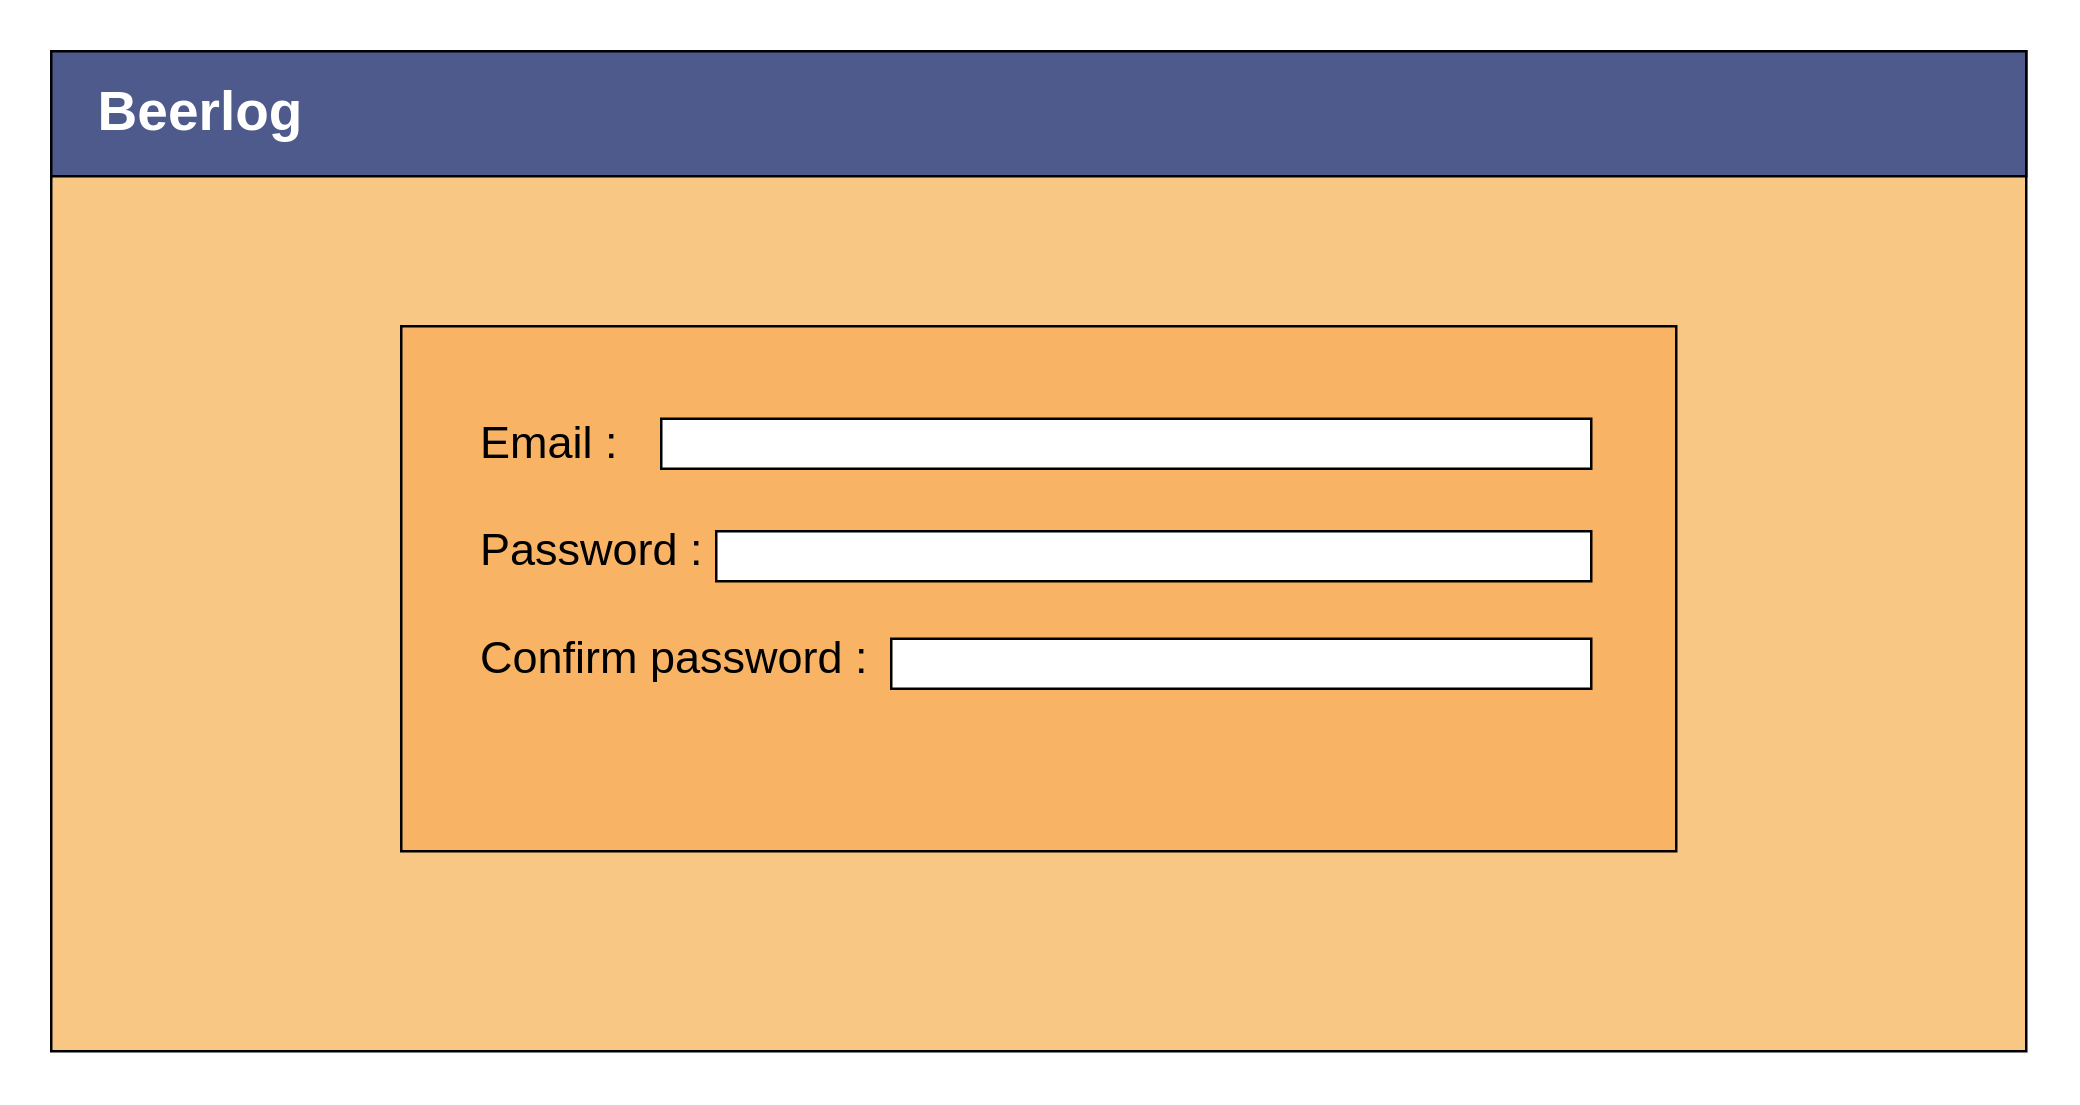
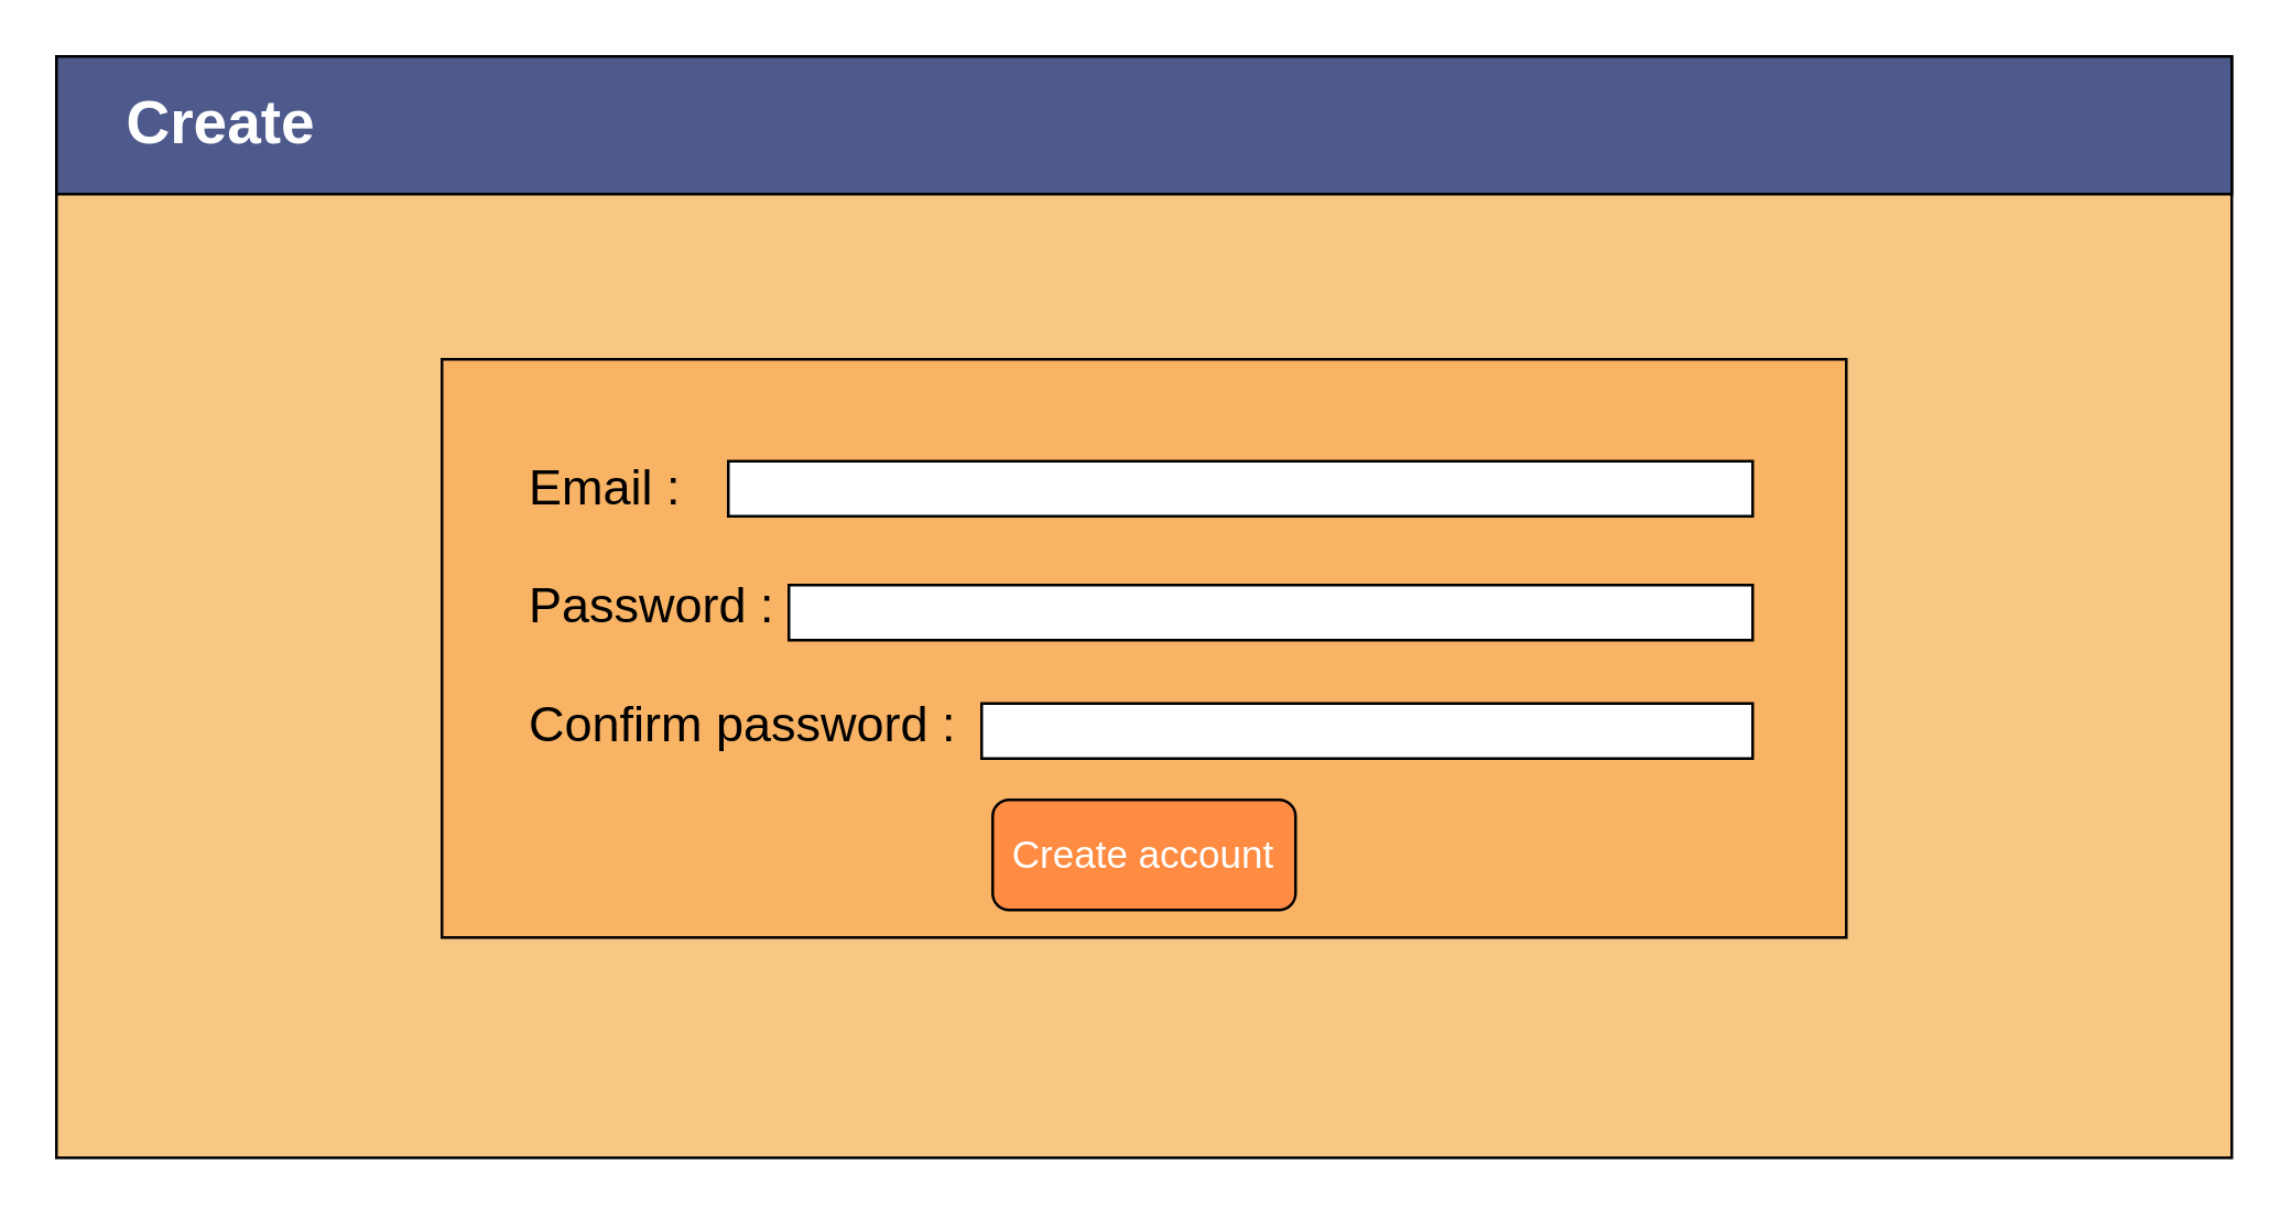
- <mxCell id="4" value="Beerlog" style="text;html=1;strokeColor=none;fillColor=none;align=center;verticalAlign=middle;whiteSpace=wrap;rounded=0;fontColor=#FFFFFF;fontSize=22;fontStyle=1" vertex="1" parent="1"><mxGeometry x="50" y="30" width="60" height="30" as="geometry" /></mxCell>
+ <mxCell id="4" value="Create" style="text;html=1;strokeColor=none;fillColor=none;align=center;verticalAlign=middle;whiteSpace=wrap;rounded=0;fontColor=#FFFFFF;fontSize=22;fontStyle=1" vertex="1" parent="1"><mxGeometry x="50" y="30" width="60" height="30" as="geometry" /></mxCell>
+ <mxCell id="9" value="Create account" style="rounded=1;whiteSpace=wrap;html=1;strokeColor=#000000;fontSize=14;fontColor=#FFFFFF;fillColor=#FF8C42;gradientColor=none;" vertex="1" parent="1"><mxGeometry x="360" y="290" width="110" height="40" as="geometry" /></mxCell>
